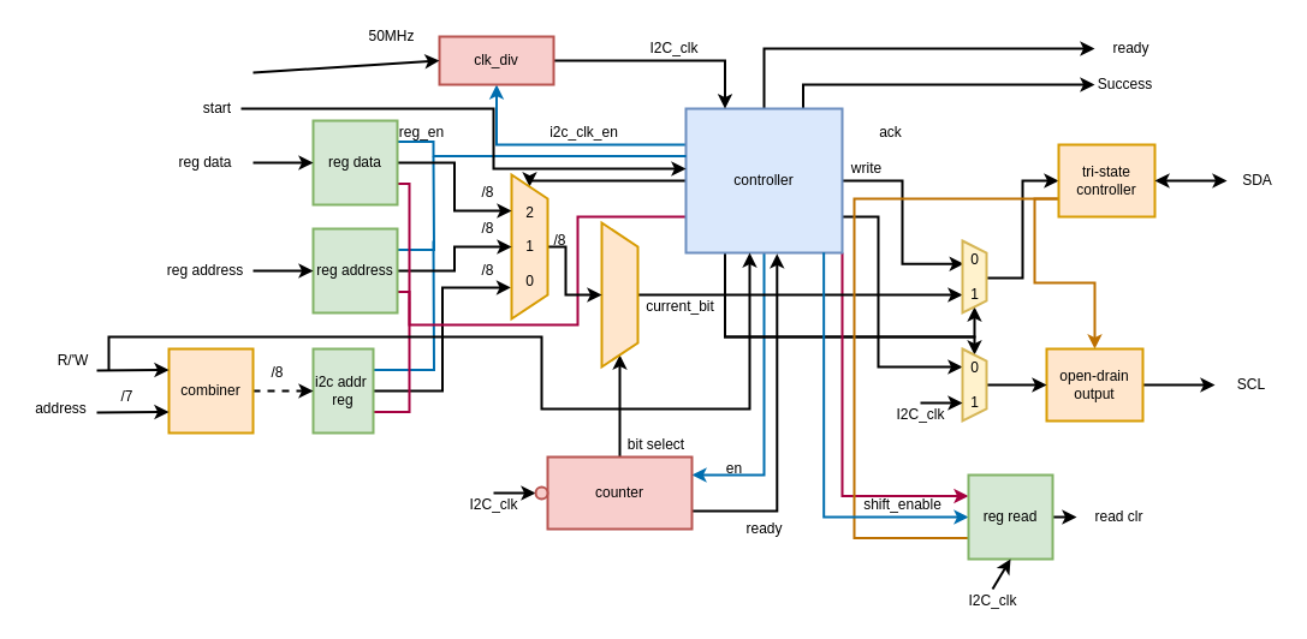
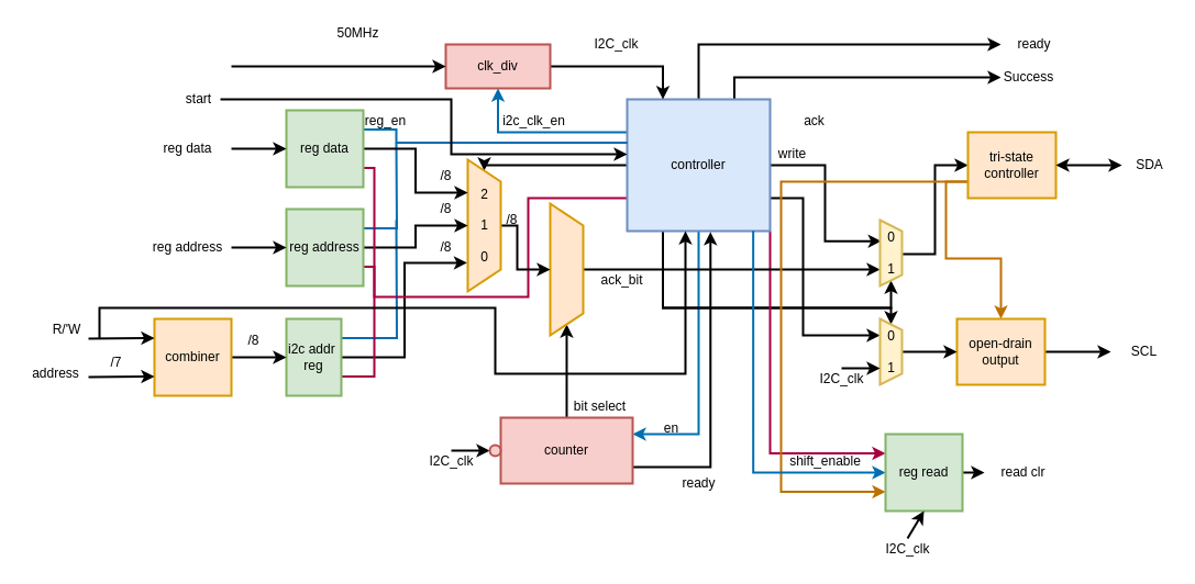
- <mxCell id="59" value="clk_div" style="rounded=0;whiteSpace=wrap;html=1;fillColor=#f8cecc;strokeColor=#b85450;strokeWidth=2;" parent="1" vertex="1"><mxGeometry x="365" y="30" width="95" height="40" as="geometry" /></mxCell>
+ <mxCell id="59" value="clk_div" style="rounded=0;whiteSpace=wrap;html=1;fillColor=#f8cecc;strokeColor=#b85450;strokeWidth=2;" parent="1" vertex="1"><mxGeometry x="405" y="40" width="95" height="40" as="geometry" /></mxCell>
- <mxCell id="79" value="current_bit" style="text;html=1;align=center;verticalAlign=middle;resizable=0;points=[];autosize=1;strokeColor=none;fillColor=none;strokeWidth=2;" vertex="1" parent="1"><mxGeometry x="530" y="245" width="70" height="20" as="geometry" /></mxCell>
+ <mxCell id="79" value="ack_bit" style="text;html=1;align=center;verticalAlign=middle;resizable=0;points=[];autosize=1;strokeColor=none;fillColor=none;strokeWidth=2;" vertex="1" parent="1"><mxGeometry x="530" y="245" width="70" height="20" as="geometry" /></mxCell>
- <mxCell id="37" style="edgeStyle=orthogonalEdgeStyle;rounded=0;orthogonalLoop=1;jettySize=auto;html=1;exitX=1;exitY=0.5;exitDx=0;exitDy=0;entryX=0;entryY=0.5;entryDx=0;entryDy=0;strokeWidth=2;dashed=1;" parent="1" source="38" target="5" edge="1"><mxGeometry relative="1" as="geometry" /></mxCell>
+ <mxCell id="37" style="edgeStyle=orthogonalEdgeStyle;rounded=0;orthogonalLoop=1;jettySize=auto;html=1;exitX=1;exitY=0.5;exitDx=0;exitDy=0;entryX=0;entryY=0.5;entryDx=0;entryDy=0;strokeWidth=2;" parent="1" source="38" target="5" edge="1"><mxGeometry relative="1" as="geometry" /></mxCell>
- <mxCell id="47" style="edgeStyle=orthogonalEdgeStyle;rounded=0;orthogonalLoop=1;jettySize=auto;html=1;exitX=0;exitY=0.75;exitDx=0;exitDy=0;entryX=0;entryY=0.75;entryDx=0;entryDy=0;startArrow=none;startFill=0;endArrow=none;endFill=1;fillColor=#f0a30a;strokeColor=#BD7000;strokeWidth=2;" edge="1" parent="1" source="49" target="74"><mxGeometry relative="1" as="geometry"><Array as="points"><mxPoint x="710" y="165" /><mxPoint x="710" y="447" /></Array></mxGeometry></mxCell>
+ <mxCell id="47" style="edgeStyle=orthogonalEdgeStyle;rounded=0;orthogonalLoop=1;jettySize=auto;html=1;exitX=0;exitY=0.75;exitDx=0;exitDy=0;entryX=0;entryY=0.75;entryDx=0;entryDy=0;startArrow=none;startFill=0;endArrow=classic;endFill=1;fillColor=#f0a30a;strokeColor=#BD7000;strokeWidth=2;" edge="1" parent="1" source="49" target="74"><mxGeometry relative="1" as="geometry"><Array as="points"><mxPoint x="710" y="165" /><mxPoint x="710" y="447" /></Array></mxGeometry></mxCell>
